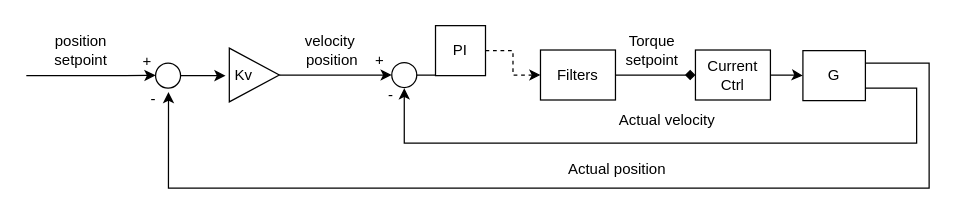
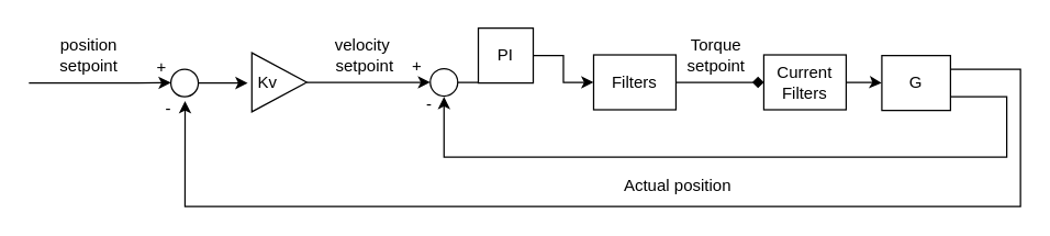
- <mxCell id="10" value="velocity&amp;nbsp;&lt;br&gt;position" style="text;html=1;align=center;verticalAlign=middle;resizable=0;points=[];autosize=1;strokeColor=none;fillColor=none;" parent="1" vertex="1"><mxGeometry x="230" y="20" width="70" height="40" as="geometry" /></mxCell>
+ <mxCell id="10" value="velocity&amp;nbsp;&lt;br&gt;setpoint" style="text;html=1;align=center;verticalAlign=middle;resizable=0;points=[];autosize=1;strokeColor=none;fillColor=none;" parent="1" vertex="1"><mxGeometry x="230" y="20" width="70" height="40" as="geometry" /></mxCell>
- <mxCell id="15" style="edgeStyle=orthogonalEdgeStyle;rounded=0;orthogonalLoop=1;jettySize=auto;html=1;entryX=0;entryY=0.5;entryDx=0;entryDy=0;dashed=1;" parent="1" source="16" target="18" edge="1"><mxGeometry relative="1" as="geometry" /></mxCell>
+ <mxCell id="15" style="edgeStyle=orthogonalEdgeStyle;rounded=0;orthogonalLoop=1;jettySize=auto;html=1;entryX=0;entryY=0.5;entryDx=0;entryDy=0;" parent="1" source="16" target="18" edge="1"><mxGeometry relative="1" as="geometry" /></mxCell>
- <mxCell id="20" value="Current&lt;br&gt;Ctrl" style="rounded=0;whiteSpace=wrap;html=1;" parent="1" vertex="1"><mxGeometry x="556" y="39.5" width="60" height="40" as="geometry" /></mxCell>
+ <mxCell id="20" value="Current&lt;br&gt;Filters" style="rounded=0;whiteSpace=wrap;html=1;" parent="1" vertex="1"><mxGeometry x="556" y="39.5" width="60" height="40" as="geometry" /></mxCell>
- <mxCell id="23" value="Actual velocity" style="text;html=1;align=center;verticalAlign=middle;resizable=0;points=[];autosize=1;strokeColor=none;fillColor=none;" parent="1" vertex="1"><mxGeometry x="483" y="81" width="100" height="30" as="geometry" /></mxCell>
